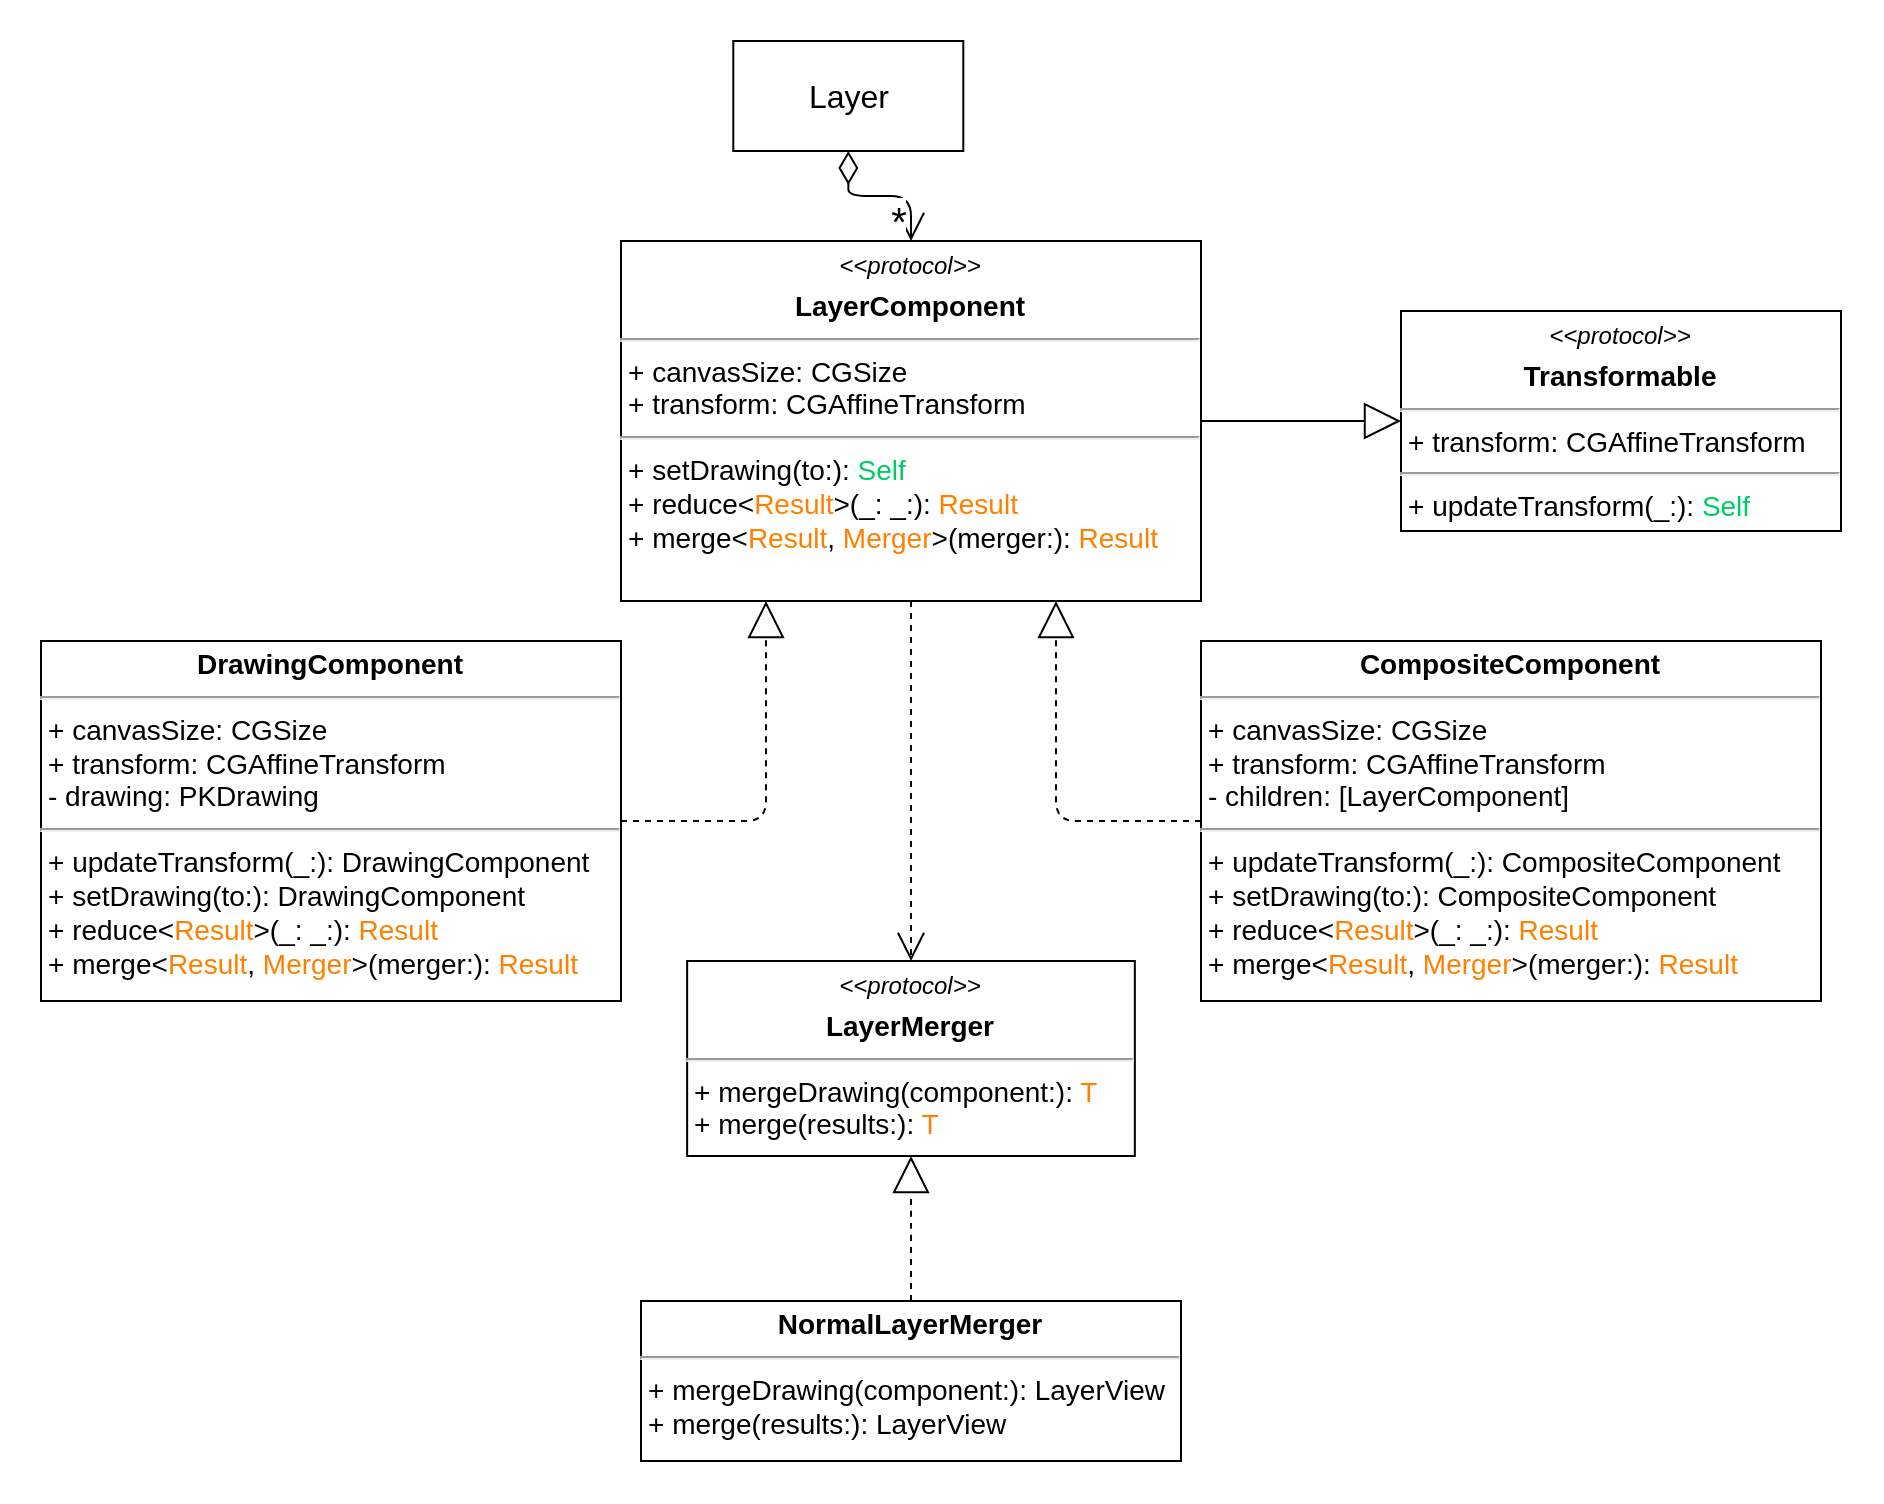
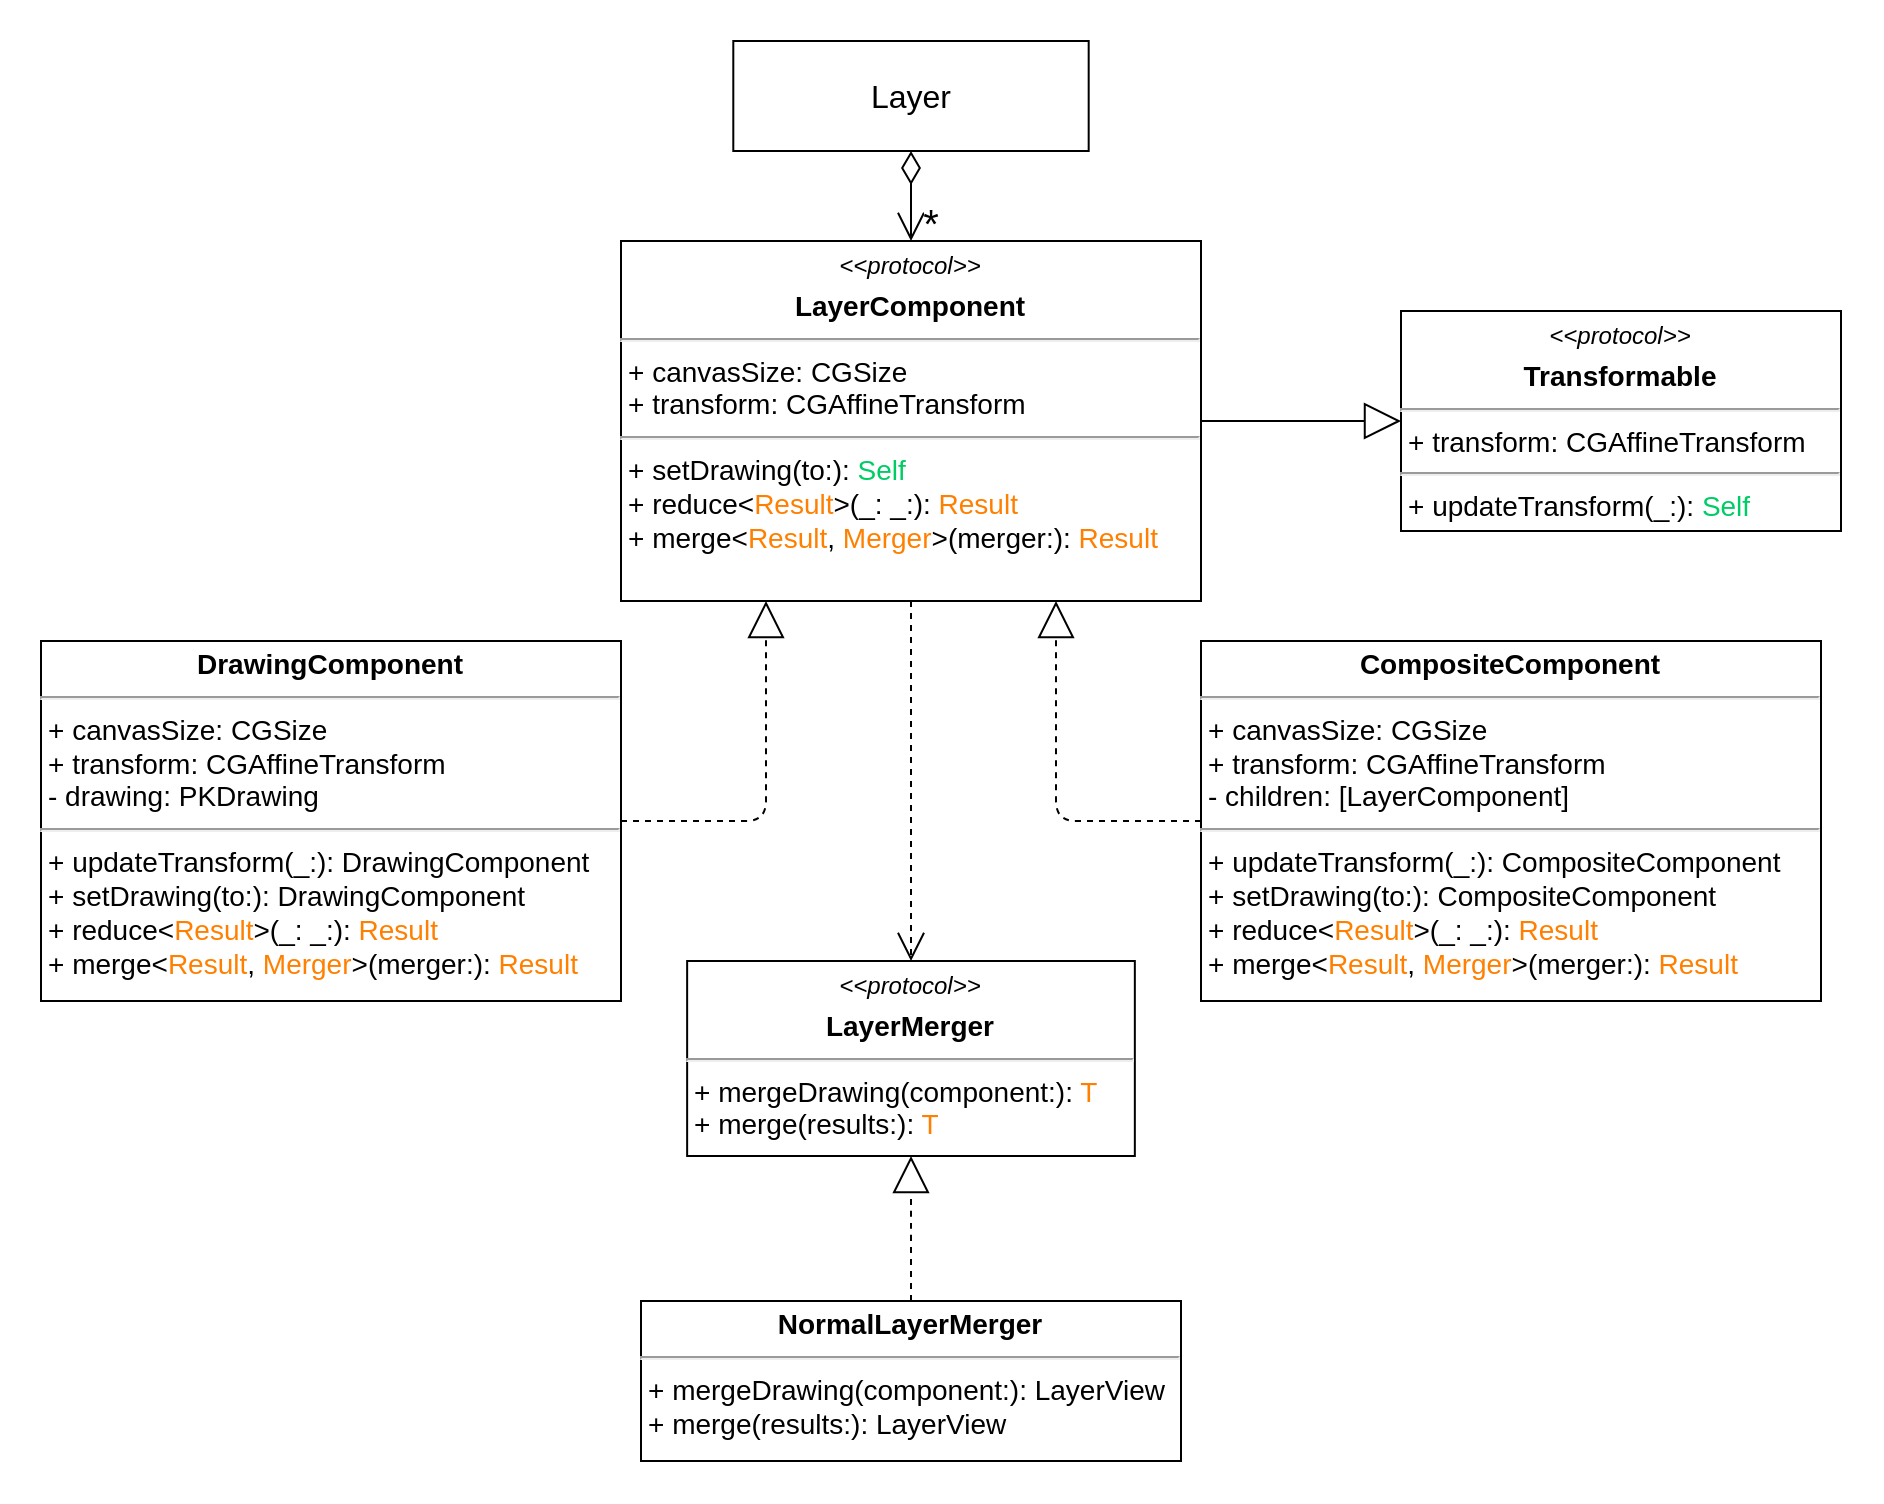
- <mxCell id="2" value="&lt;span style=&quot;font-size: 16px&quot;&gt;Layer&lt;/span&gt;" style="html=1;" parent="1" vertex="1"><mxGeometry x="366.154" y="20" width="115" height="55" as="geometry" /></mxCell>
+ <mxCell id="2" value="&lt;span style=&quot;font-size: 16px&quot;&gt;Layer&lt;/span&gt;" style="html=1;" parent="1" vertex="1"><mxGeometry x="366.154" y="20" width="177.692" height="55" as="geometry" /></mxCell>
